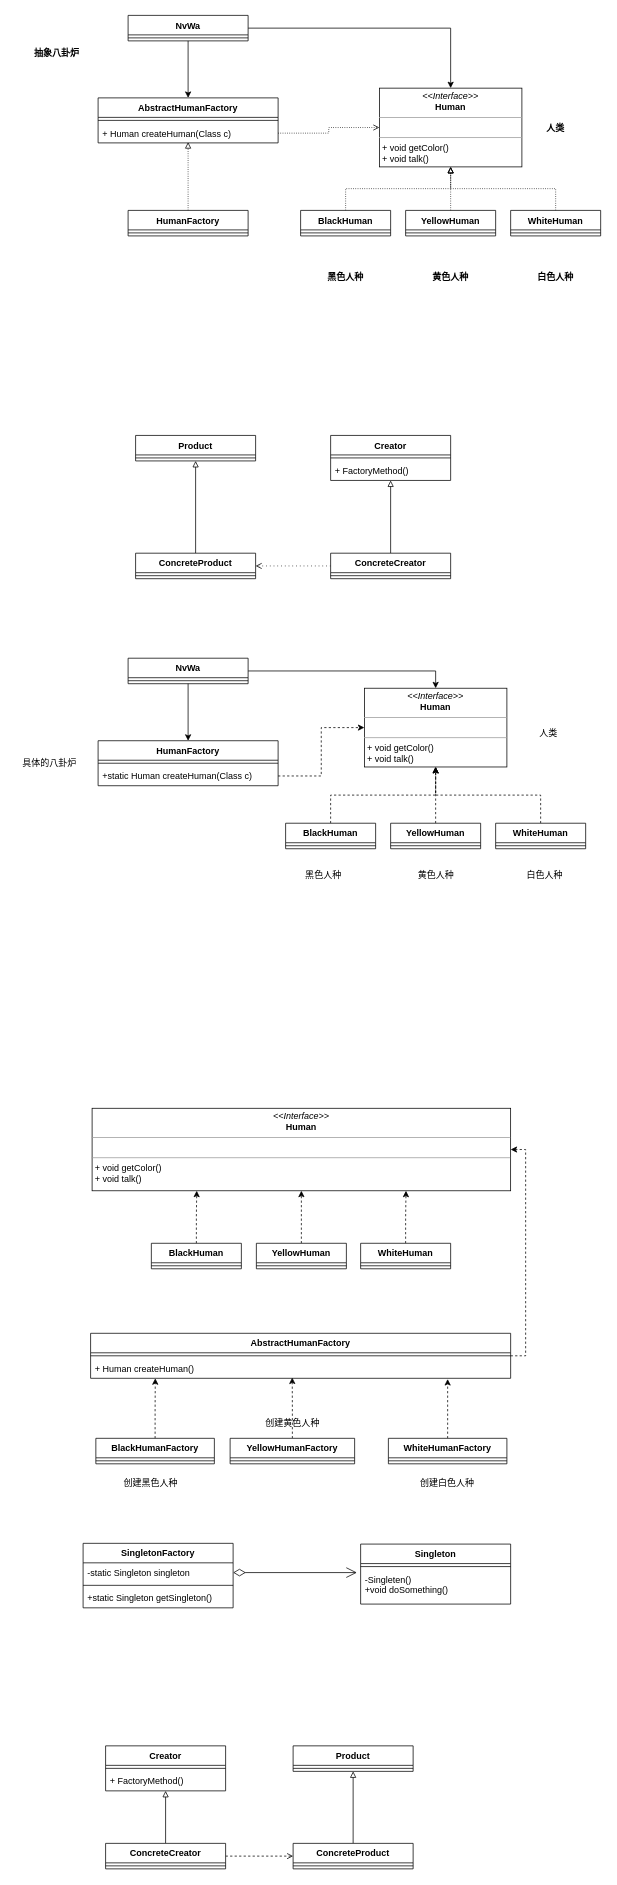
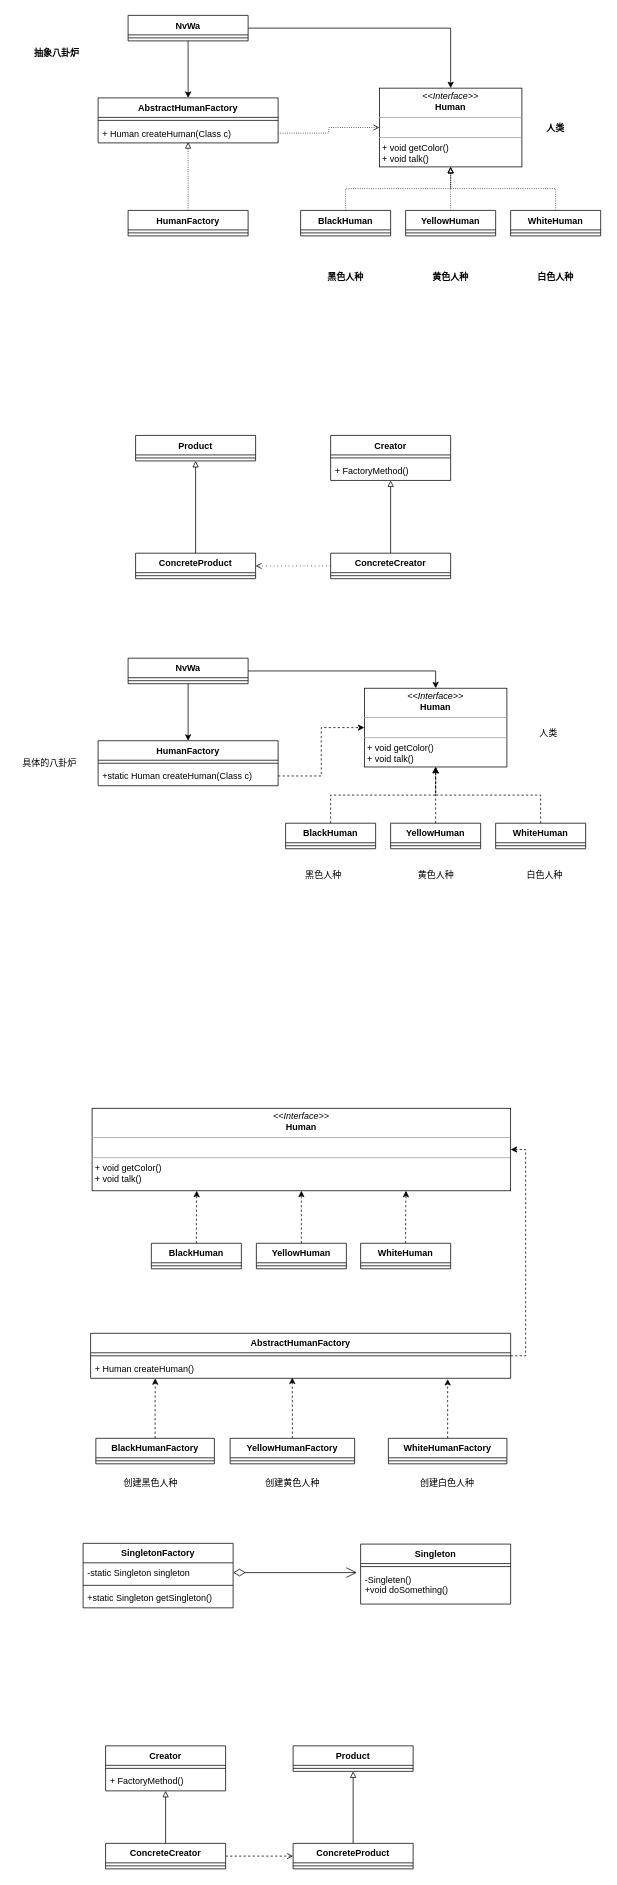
- <mxCell id="87" value="创建黄色人种" style="text;html=1;align=center;verticalAlign=middle;resizable=0;points=[];autosize=1;strokeColor=none;fillColor=none;" parent="1" vertex="1"><mxGeometry x="344" y="1887" width="90" height="20" as="geometry" /></mxCell>
+ <mxCell id="87" value="创建黄色人种" style="text;html=1;align=center;verticalAlign=middle;resizable=0;points=[];autosize=1;strokeColor=none;fillColor=none;" parent="1" vertex="1"><mxGeometry x="344" y="1967" width="90" height="20" as="geometry" /></mxCell>
